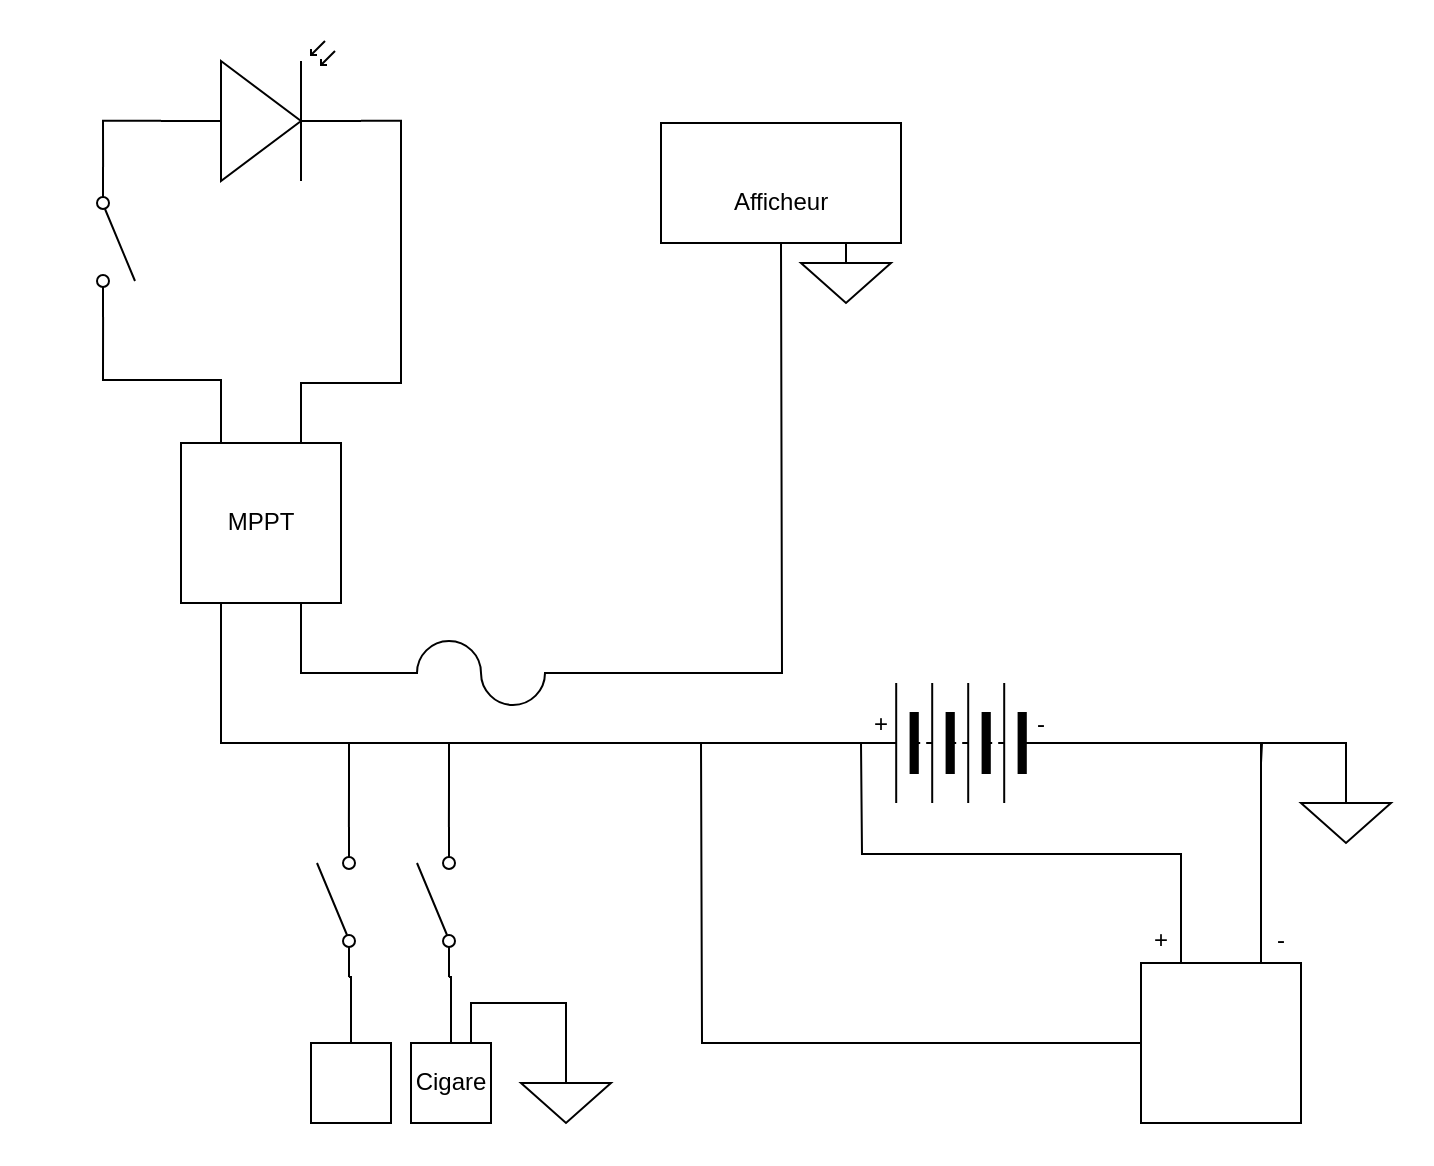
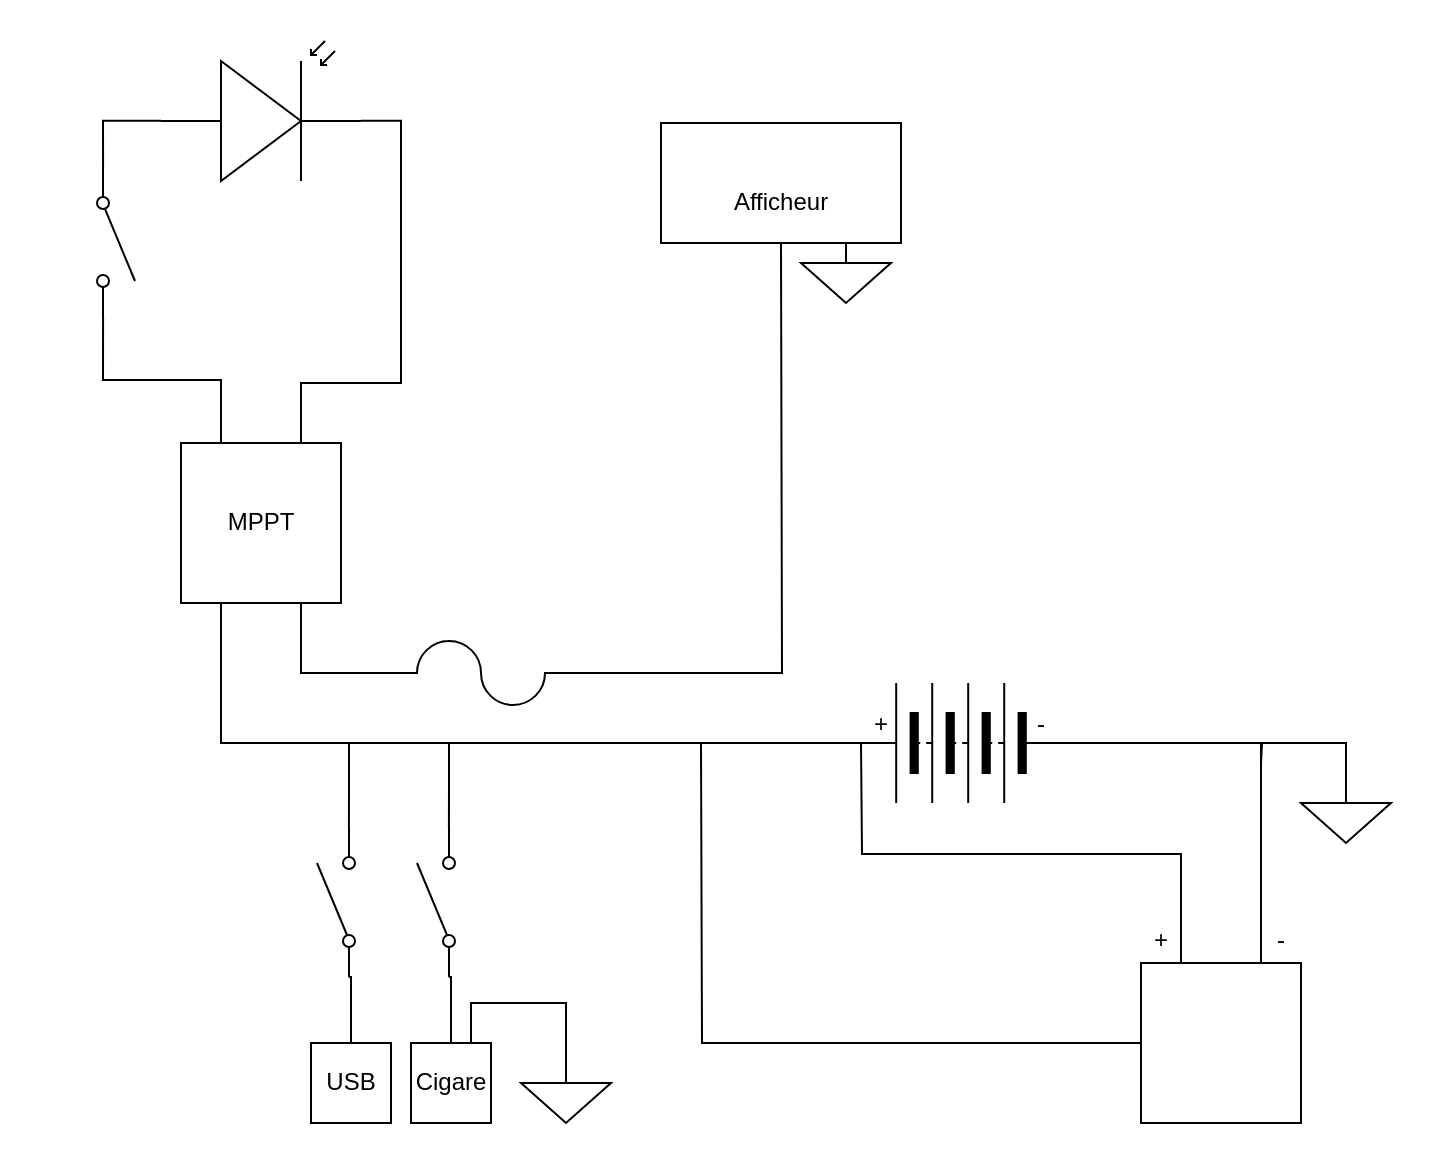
+ <mxCell id="25" value="USB" style="text;html=1;resizable=0;autosize=1;align=center;verticalAlign=middle;points=[];fillColor=none;strokeColor=none;rounded=0;" vertex="1" parent="1"><mxGeometry x="155" y="531" width="40" height="20" as="geometry" /></mxCell>
